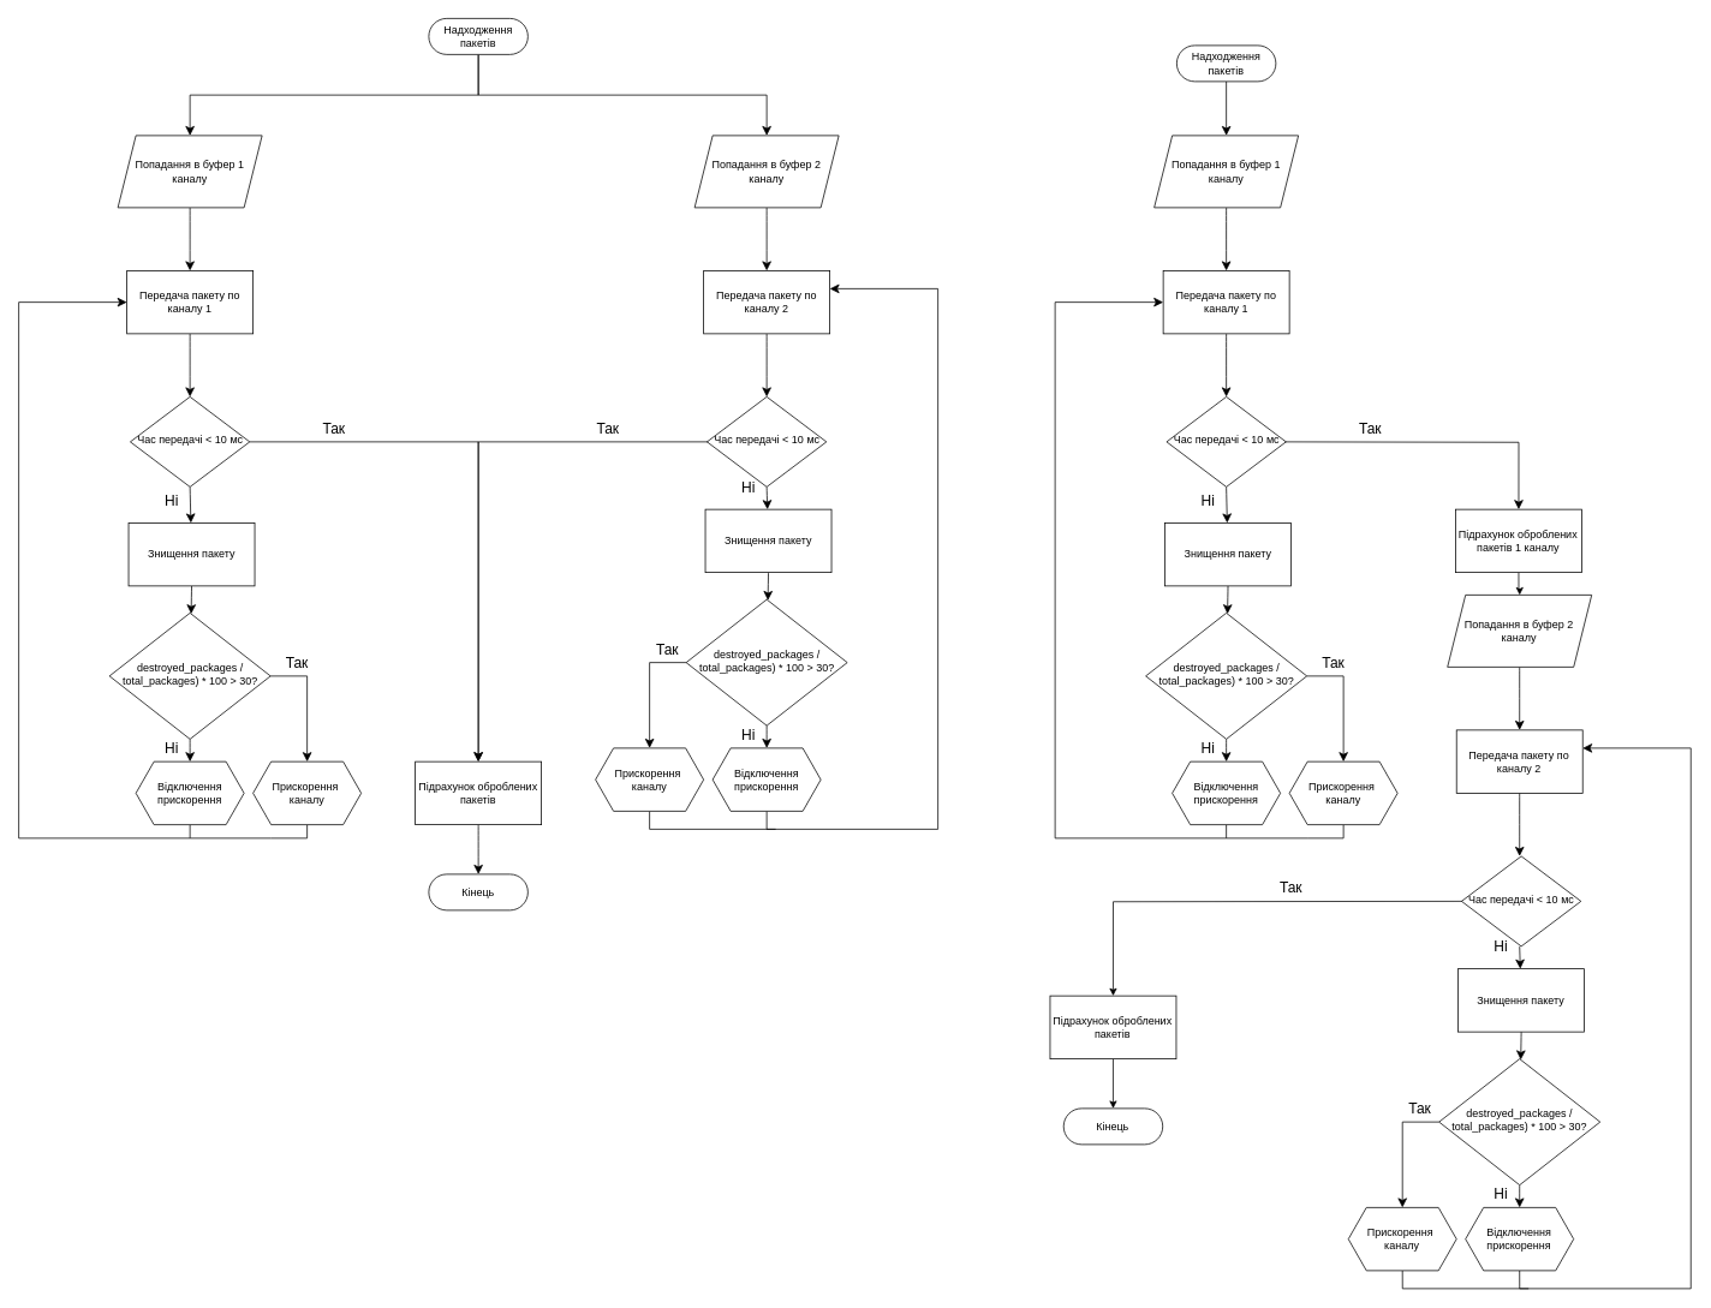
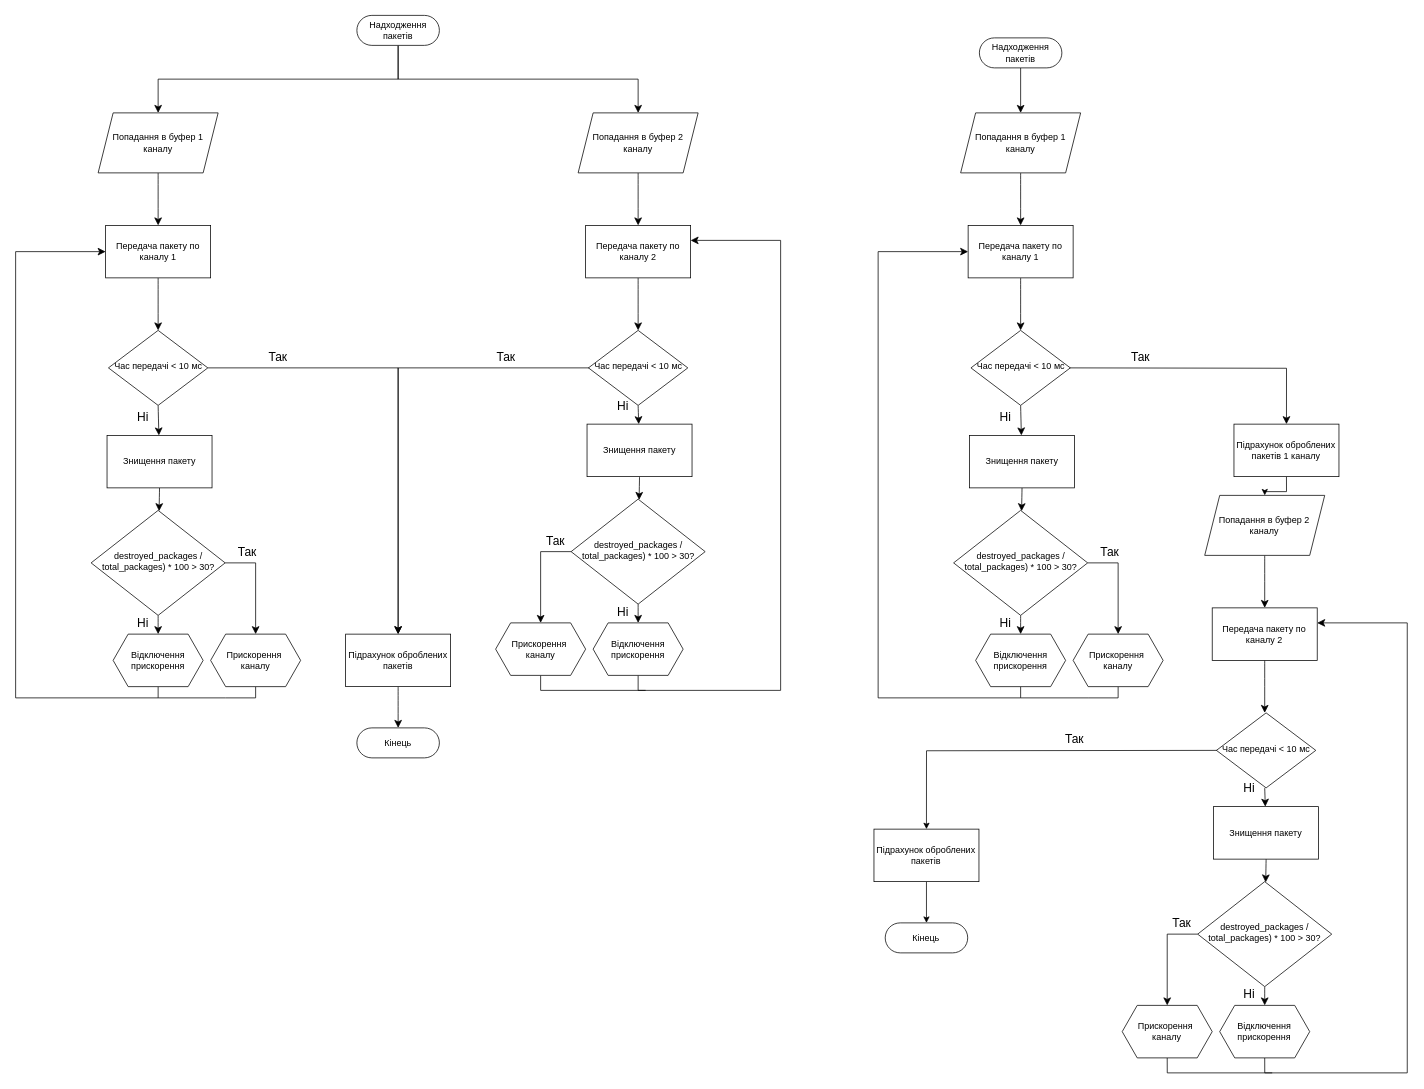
- <mxCell id="58" value="Підрахунок оброблених пакетів 1 каналу" style="rounded=0;whiteSpace=wrap;html=1;" parent="1" vertex="1"><mxGeometry x="1614.45" y="565" width="140" height="70" as="geometry" /></mxCell>
+ <mxCell id="58" value="Підрахунок оброблених пакетів 1 каналу" style="rounded=0;whiteSpace=wrap;html=1;" parent="1" vertex="1"><mxGeometry x="1644.45" y="565" width="140" height="70" as="geometry" /></mxCell>
